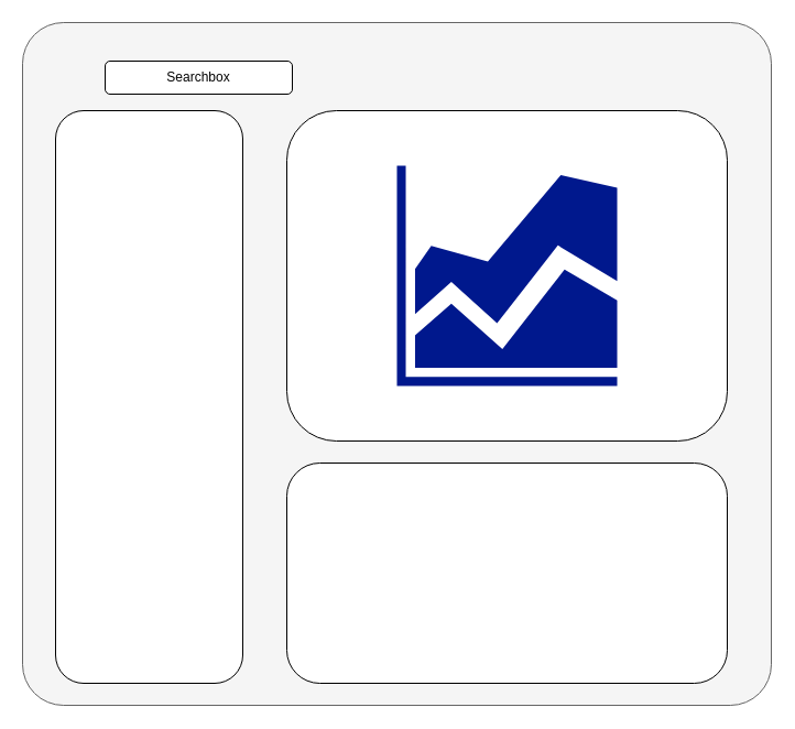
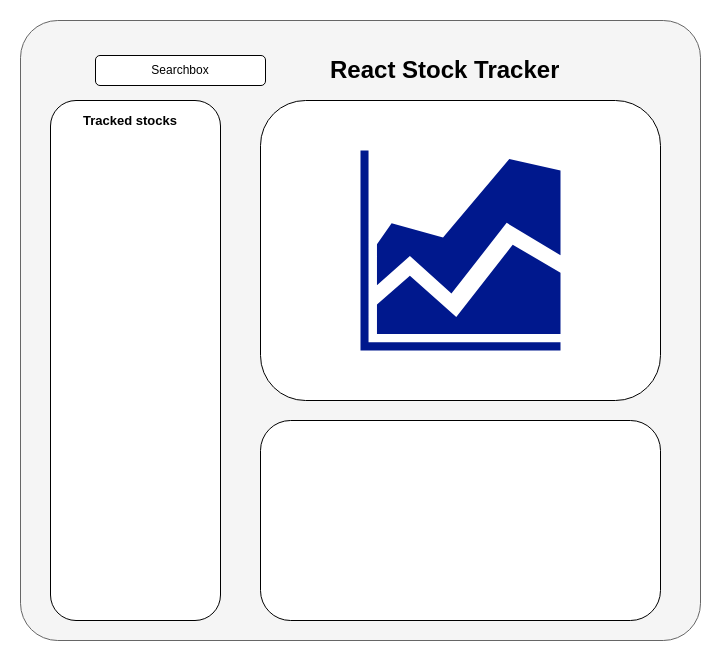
+ <mxCell id="3" value="&lt;h1&gt;React Stock Tracker&lt;/h1&gt;" style="text;html=1;strokeColor=none;fillColor=none;spacing=5;spacingTop=-20;whiteSpace=wrap;overflow=hidden;rounded=0;shadow=0;glass=0;sketch=0;" vertex="1" parent="1"><mxGeometry x="325" y="50" width="245" height="30" as="geometry" /></mxCell>
+ <mxCell id="9" value="&lt;b style=&quot;font-size: 13px;&quot;&gt;Tracked stocks&lt;/b&gt;" style="text;html=1;strokeColor=none;fillColor=none;align=center;verticalAlign=middle;whiteSpace=wrap;rounded=0;shadow=0;glass=0;sketch=0;fontSize=13;" vertex="1" parent="1"><mxGeometry x="70" y="110" width="120" height="20" as="geometry" /></mxCell>
